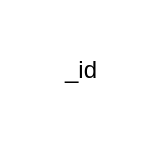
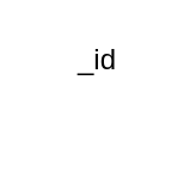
- <mxCell id="2" value="_id" style="text;html=1;align=center;verticalAlign=middle;resizable=0;points=[];autosize=1;strokeColor=none;fillColor=none;" parent="1" vertex="1"><mxGeometry x="20" y="20" width="40" height="30" as="geometry" /></mxCell>
+ <mxCell id="2" value="_id" style="text;html=1;align=center;verticalAlign=middle;resizable=0;points=[];autosize=1;strokeColor=none;fillColor=none;" parent="1" vertex="1"><mxGeometry x="20" y="10" width="40" height="30" as="geometry" /></mxCell>
